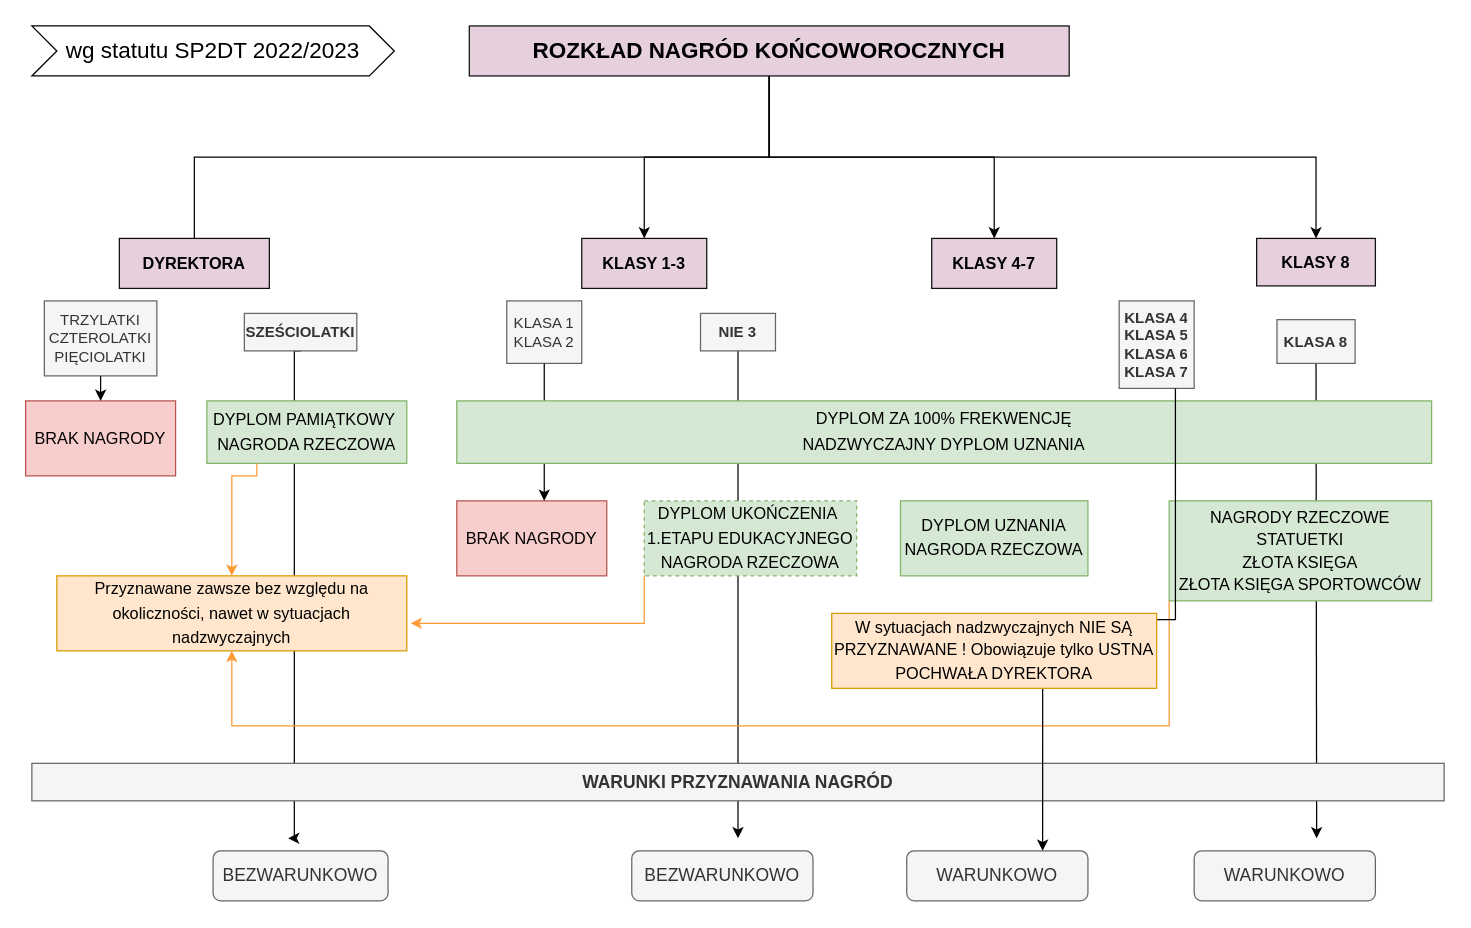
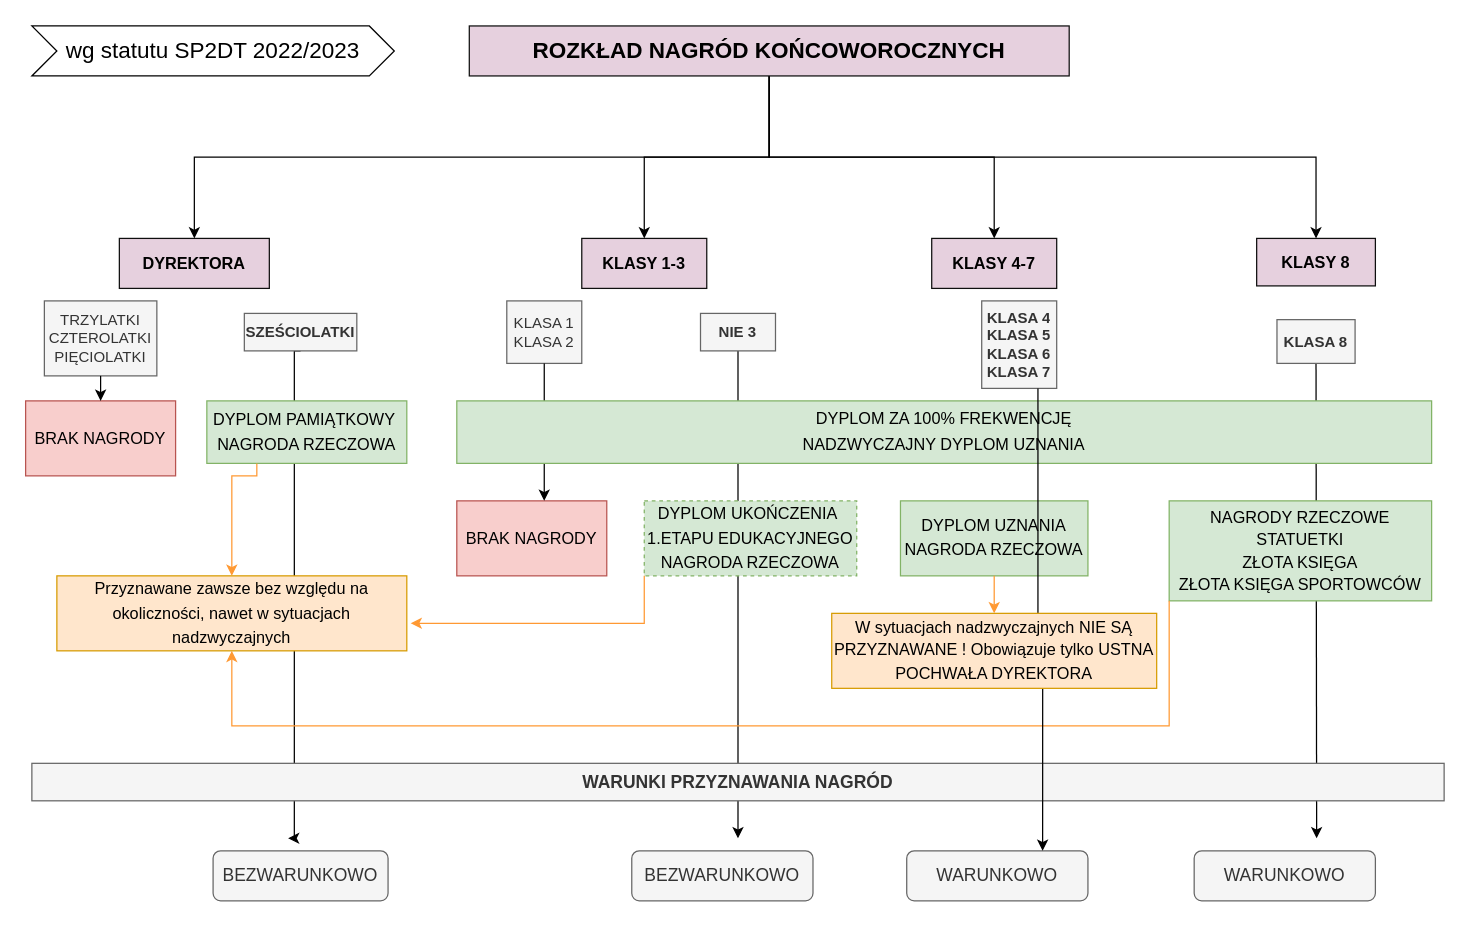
- <mxCell id="18" value="" style="edgeStyle=elbowEdgeStyle;elbow=vertical;html=1;rounded=0;endArrow=none;" edge="1" parent="2" source="29" target="17"><mxGeometry relative="1" as="geometry" /></mxCell>
+ <mxCell id="18" value="" style="edgeStyle=elbowEdgeStyle;elbow=vertical;html=1;rounded=0;" edge="1" parent="2" source="29" target="17"><mxGeometry relative="1" as="geometry" /></mxCell>
- <mxCell id="14" value="KLASA 4&lt;br&gt;KLASA 5&lt;br&gt;KLASA 6&lt;br&gt;KLASA 7" style="text;strokeColor=#666666;fillColor=#f5f5f5;html=1;whiteSpace=wrap;verticalAlign=middle;overflow=hidden;fontColor=#333333;align=center;fontStyle=1" vertex="1" parent="2"><mxGeometry x="875" y="220" width="60" height="70" as="geometry" /></mxCell>
+ <mxCell id="14" value="KLASA 4&lt;br&gt;KLASA 5&lt;br&gt;KLASA 6&lt;br&gt;KLASA 7" style="text;strokeColor=#666666;fillColor=#f5f5f5;html=1;whiteSpace=wrap;verticalAlign=middle;overflow=hidden;fontColor=#333333;align=center;fontStyle=1" vertex="1" parent="2"><mxGeometry x="765" y="220" width="60" height="70" as="geometry" /></mxCell>
+ <mxCell id="42" value="" style="edgeStyle=orthogonalEdgeStyle;rounded=0;orthogonalLoop=1;jettySize=auto;html=1;fontSize=14;strokeColor=#FF9933;" edge="1" parent="2" source="26" target="41"><mxGeometry relative="1" as="geometry" /></mxCell>
